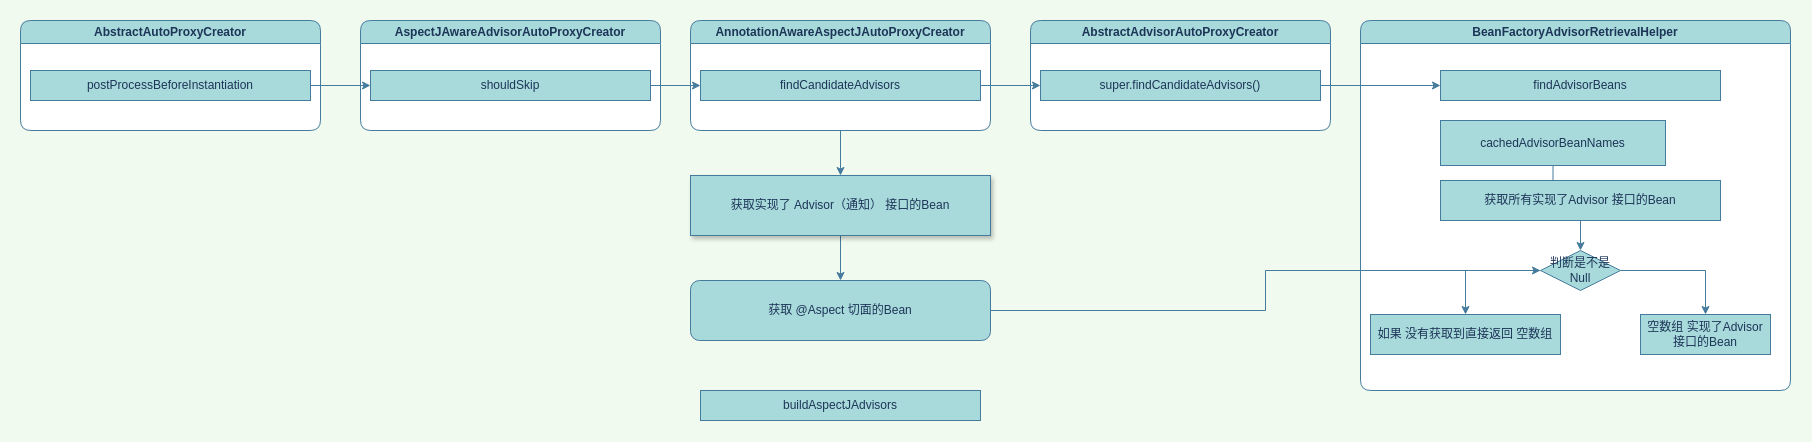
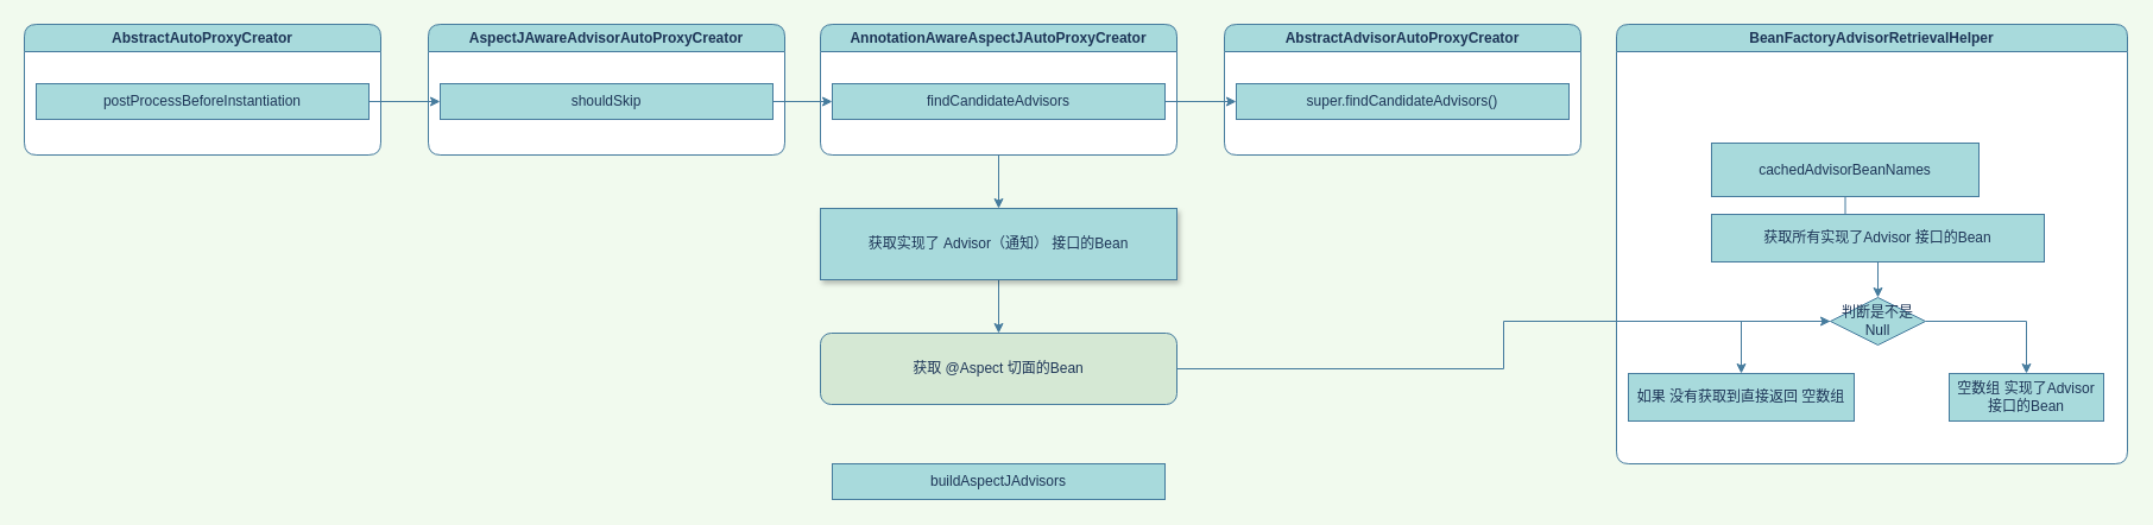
- <mxCell id="25" style="edgeStyle=orthogonalEdgeStyle;rounded=0;orthogonalLoop=1;jettySize=auto;html=1;startSize=23;labelBackgroundColor=#F1FAEE;strokeColor=#457B9D;fontColor=#1D3557;" edge="1" parent="1" source="23" target="3"><mxGeometry relative="1" as="geometry" /></mxCell>
- <mxCell id="3" value="findAdvisorBeans" style="rounded=0;whiteSpace=wrap;html=1;fillColor=#A8DADC;strokeColor=#457B9D;fontColor=#1D3557;" vertex="1" parent="2"><mxGeometry x="80" y="50" width="280" height="30" as="geometry" /></mxCell>
- <mxCell id="29" value="&lt;span style=&quot;font-weight: 400&quot;&gt;获取 @Aspect&amp;nbsp;&lt;/span&gt;&lt;span style=&quot;font-weight: 400&quot;&gt;切面的Bean&lt;/span&gt;" style="whiteSpace=wrap;html=1;rounded=1;shadow=0;fontStyle=1;swimlaneFillColor=#ffffff;glass=0;startSize=23;fillColor=#A8DADC;strokeColor=#457B9D;fontColor=#1D3557;" vertex="1" parent="1"><mxGeometry x="690" y="280" width="300" height="60" as="geometry" /></mxCell>
+ <mxCell id="29" value="&lt;span style=&quot;font-weight: 400&quot;&gt;获取 @Aspect&amp;nbsp;&lt;/span&gt;&lt;span style=&quot;font-weight: 400&quot;&gt;切面的Bean&lt;/span&gt;" style="whiteSpace=wrap;html=1;rounded=1;shadow=0;fontStyle=1;swimlaneFillColor=#ffffff;glass=0;startSize=23;fillColor=#d5e8d4;strokeColor=#457B9D;fontColor=#1D3557;" vertex="1" parent="1"><mxGeometry x="690" y="280" width="300" height="60" as="geometry" /></mxCell>
